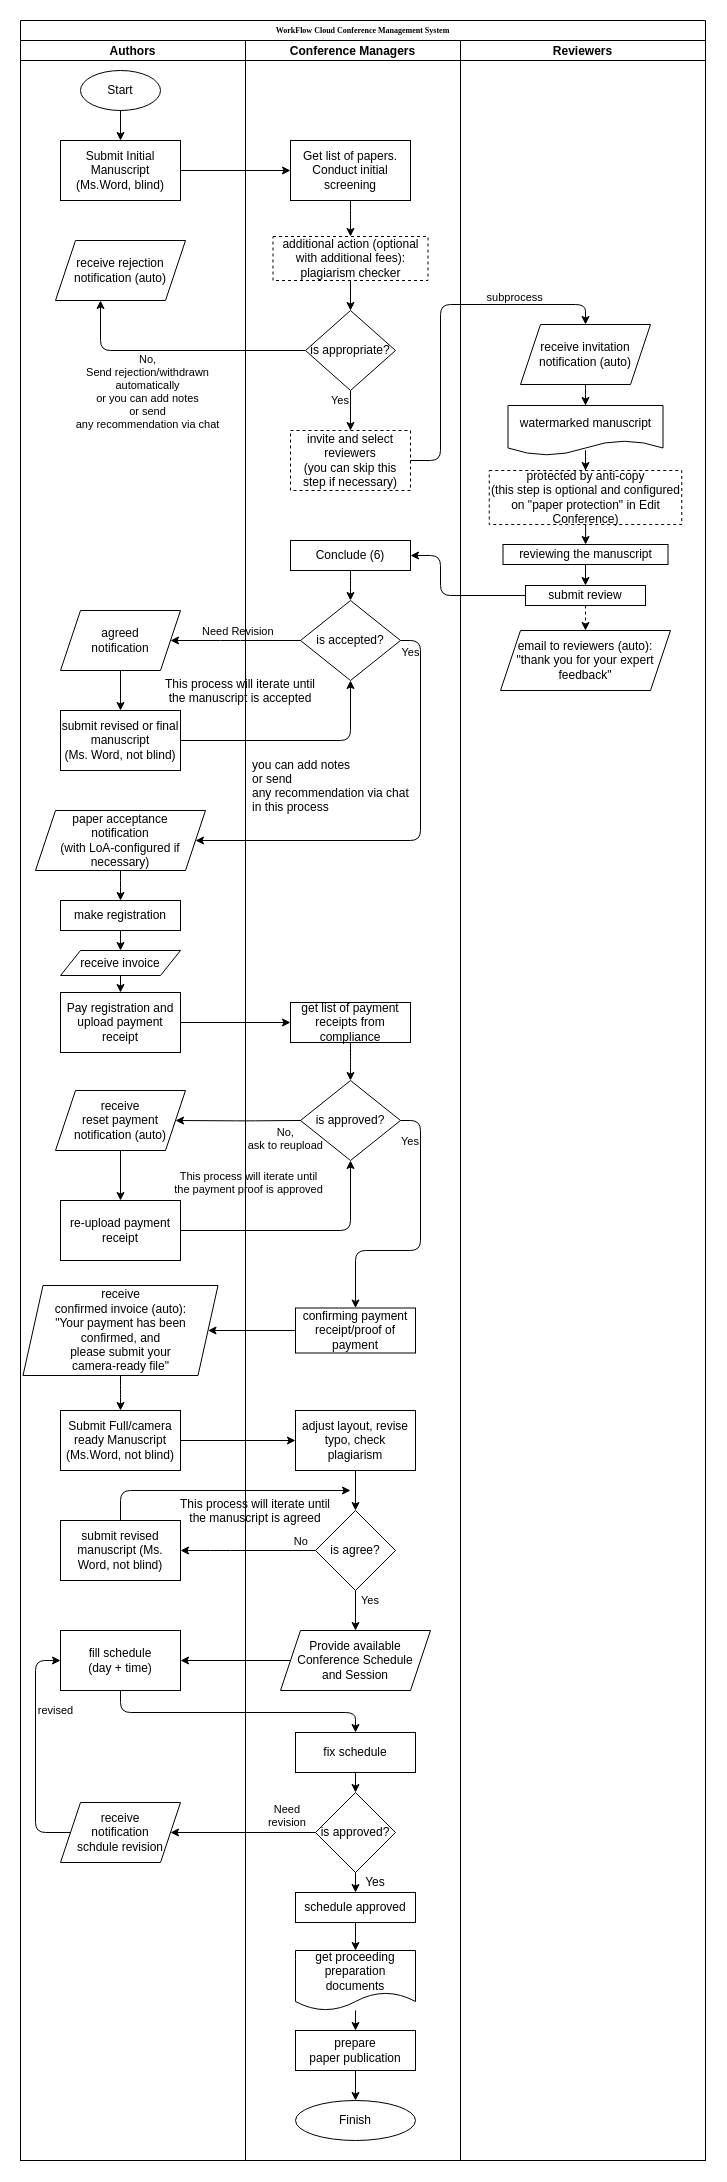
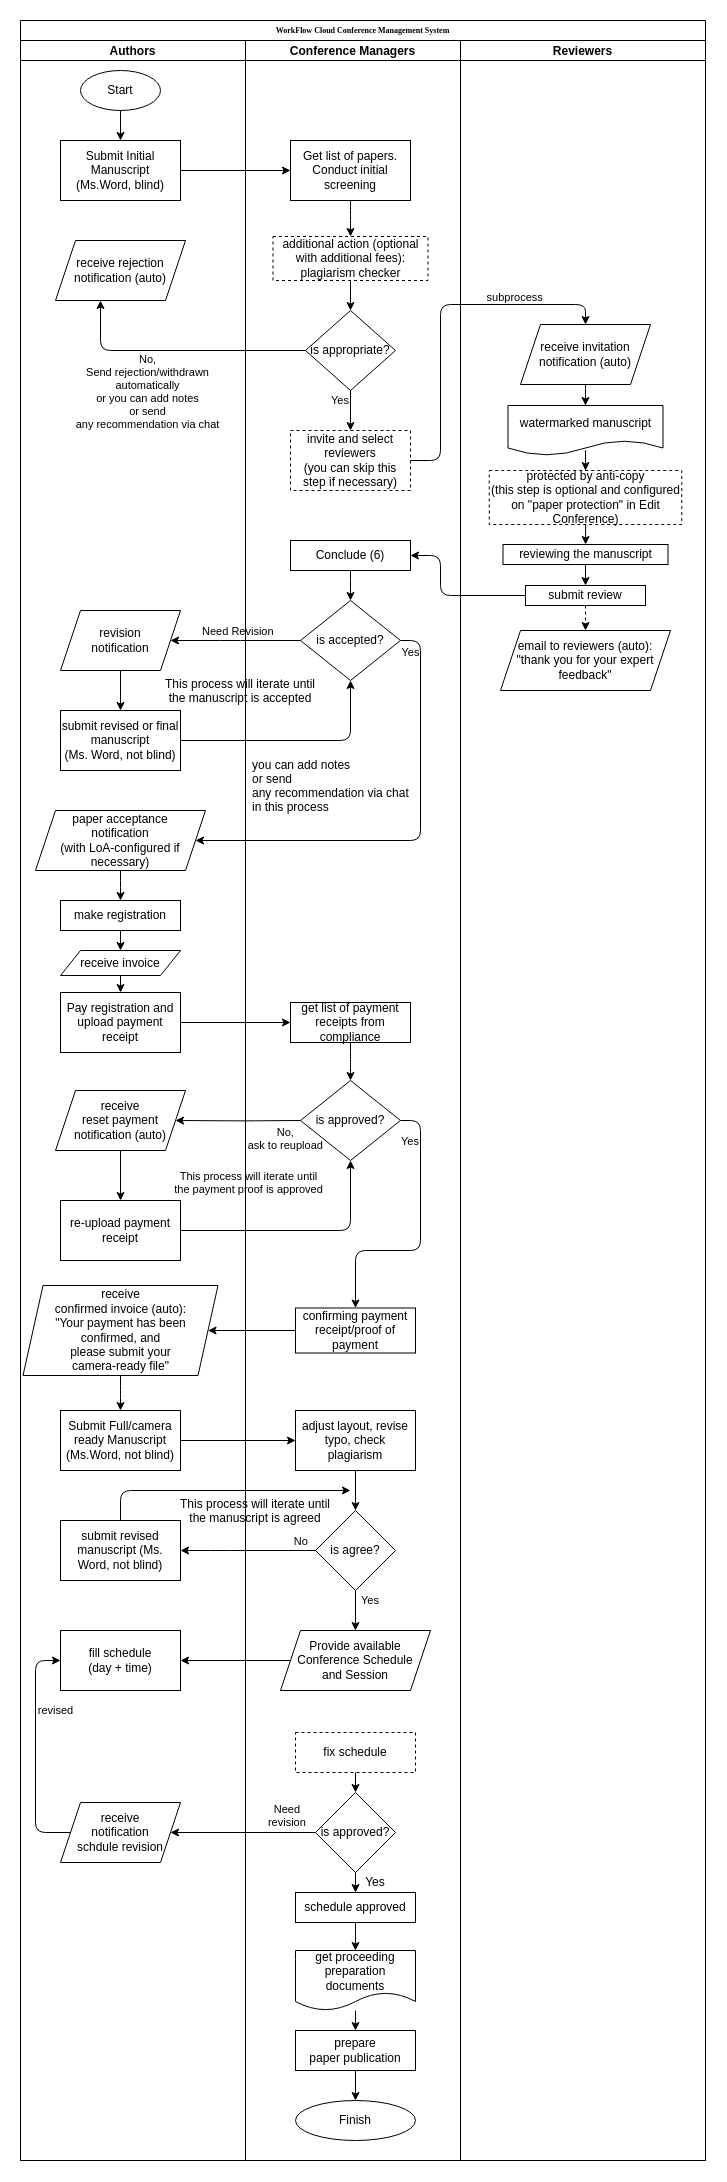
- <mxCell id="31" value="agreed&#10;notification" style="shape=parallelogram;perimeter=parallelogramPerimeter;whiteSpace=wrap;fixedSize=1;labelBackgroundColor=none;" parent="15" vertex="1"><mxGeometry x="40" y="570" width="120" height="60" as="geometry" /></mxCell>
+ <mxCell id="31" value="revision&#10;notification" style="shape=parallelogram;perimeter=parallelogramPerimeter;whiteSpace=wrap;fixedSize=1;labelBackgroundColor=none;" parent="15" vertex="1"><mxGeometry x="40" y="570" width="120" height="60" as="geometry" /></mxCell>
- <mxCell id="4" value="" style="edgeStyle=orthogonalEdgeStyle;rounded=1;orthogonalLoop=1;jettySize=auto;exitX=0.5;exitY=1;exitDx=0;exitDy=0;labelBackgroundColor=none;" parent="2" source="26" target="57" edge="1"><mxGeometry relative="1" as="geometry"><Array as="points"><mxPoint x="100" y="1692" /><mxPoint x="335" y="1692" /></Array></mxGeometry></mxCell>
- <mxCell id="57" value="fix schedule" style="whiteSpace=wrap;labelBackgroundColor=none;" parent="43" vertex="1"><mxGeometry x="50" y="1692" width="120" height="40" as="geometry" /></mxCell>
+ <mxCell id="57" value="fix schedule" style="whiteSpace=wrap;labelBackgroundColor=none;dashed=1;" parent="43" vertex="1"><mxGeometry x="50" y="1692" width="120" height="40" as="geometry" /></mxCell>
